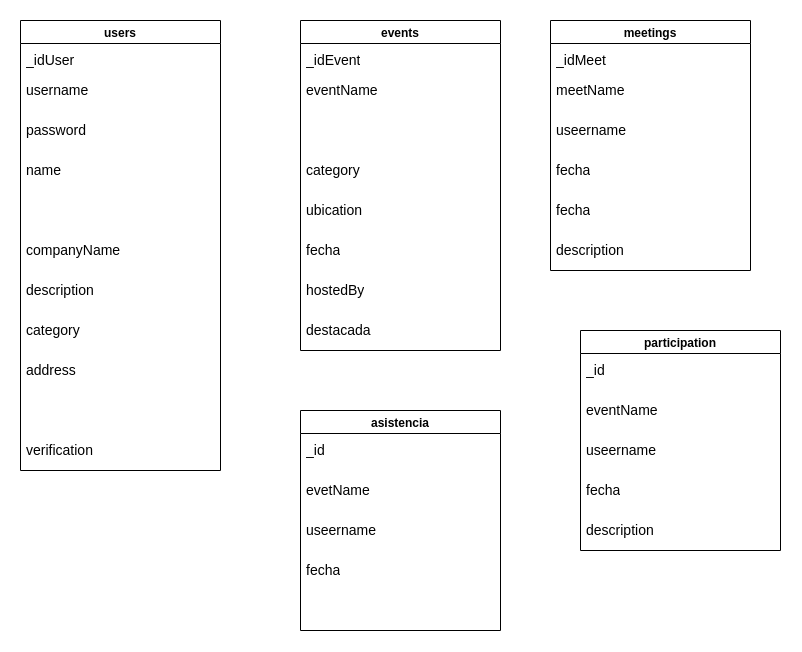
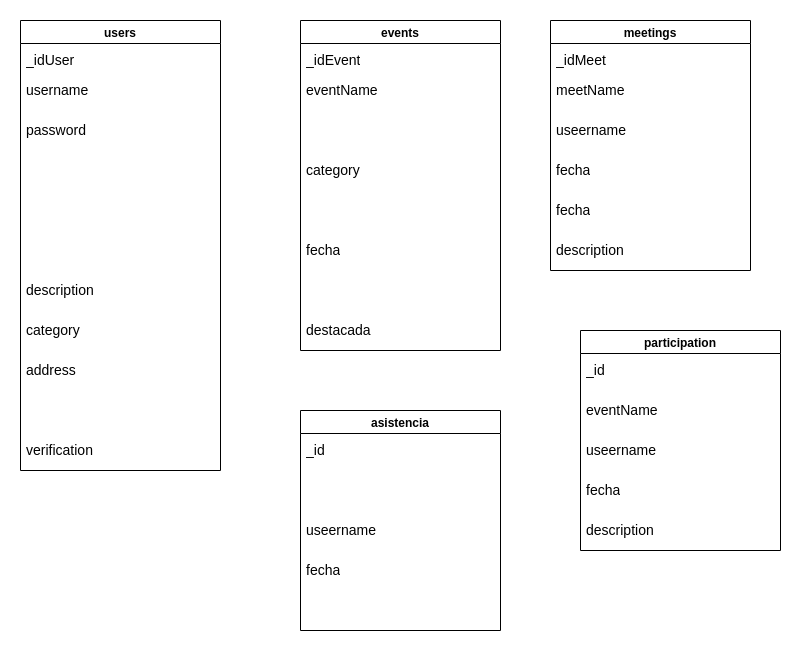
- <mxCell id="6" value="name" style="text;strokeColor=none;fillColor=none;align=left;verticalAlign=middle;spacingLeft=4;spacingRight=4;overflow=hidden;points=[[0,0.5],[1,0.5]];portConstraint=eastwest;rotatable=0;whiteSpace=wrap;html=1;fontSize=14;" vertex="1" parent="2"><mxGeometry y="130" width="200" height="40" as="geometry" /></mxCell>
- <mxCell id="19" value="ubication" style="text;strokeColor=none;fillColor=none;align=left;verticalAlign=middle;spacingLeft=4;spacingRight=4;overflow=hidden;points=[[0,0.5],[1,0.5]];portConstraint=eastwest;rotatable=0;whiteSpace=wrap;html=1;fontSize=14;" vertex="1" parent="12"><mxGeometry y="170" width="200" height="40" as="geometry" /></mxCell>
- <mxCell id="7" value="companyName" style="text;strokeColor=none;fillColor=none;align=left;verticalAlign=middle;spacingLeft=4;spacingRight=4;overflow=hidden;points=[[0,0.5],[1,0.5]];portConstraint=eastwest;rotatable=0;whiteSpace=wrap;html=1;fontSize=14;" vertex="1" parent="2"><mxGeometry y="210" width="200" height="40" as="geometry" /></mxCell>
- <mxCell id="18" value="hostedBy" style="text;strokeColor=none;fillColor=none;align=left;verticalAlign=middle;spacingLeft=4;spacingRight=4;overflow=hidden;points=[[0,0.5],[1,0.5]];portConstraint=eastwest;rotatable=0;whiteSpace=wrap;html=1;fontSize=14;" vertex="1" parent="12"><mxGeometry y="250" width="200" height="40" as="geometry" /></mxCell>
- <mxCell id="29" value="evetName" style="text;strokeColor=none;fillColor=none;align=left;verticalAlign=middle;spacingLeft=4;spacingRight=4;overflow=hidden;points=[[0,0.5],[1,0.5]];portConstraint=eastwest;rotatable=0;whiteSpace=wrap;html=1;fontSize=14;" vertex="1" parent="27"><mxGeometry y="60" width="200" height="40" as="geometry" /></mxCell>
